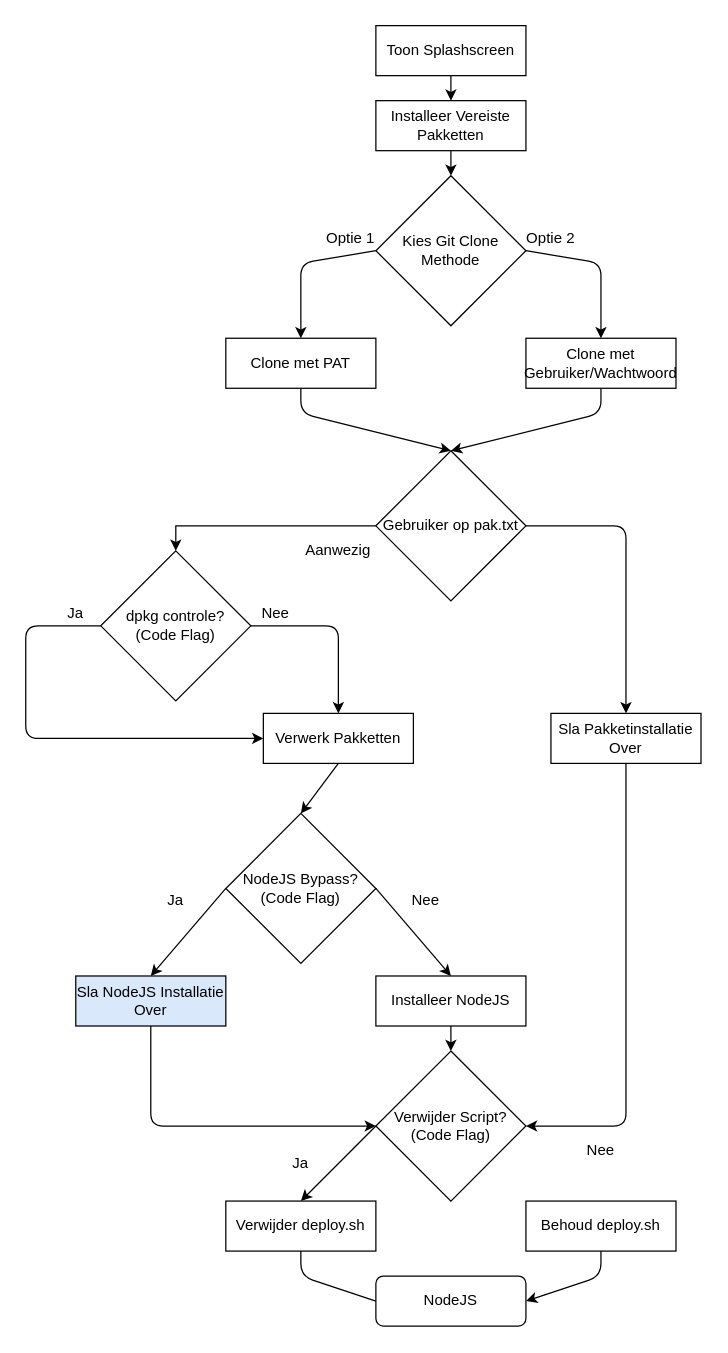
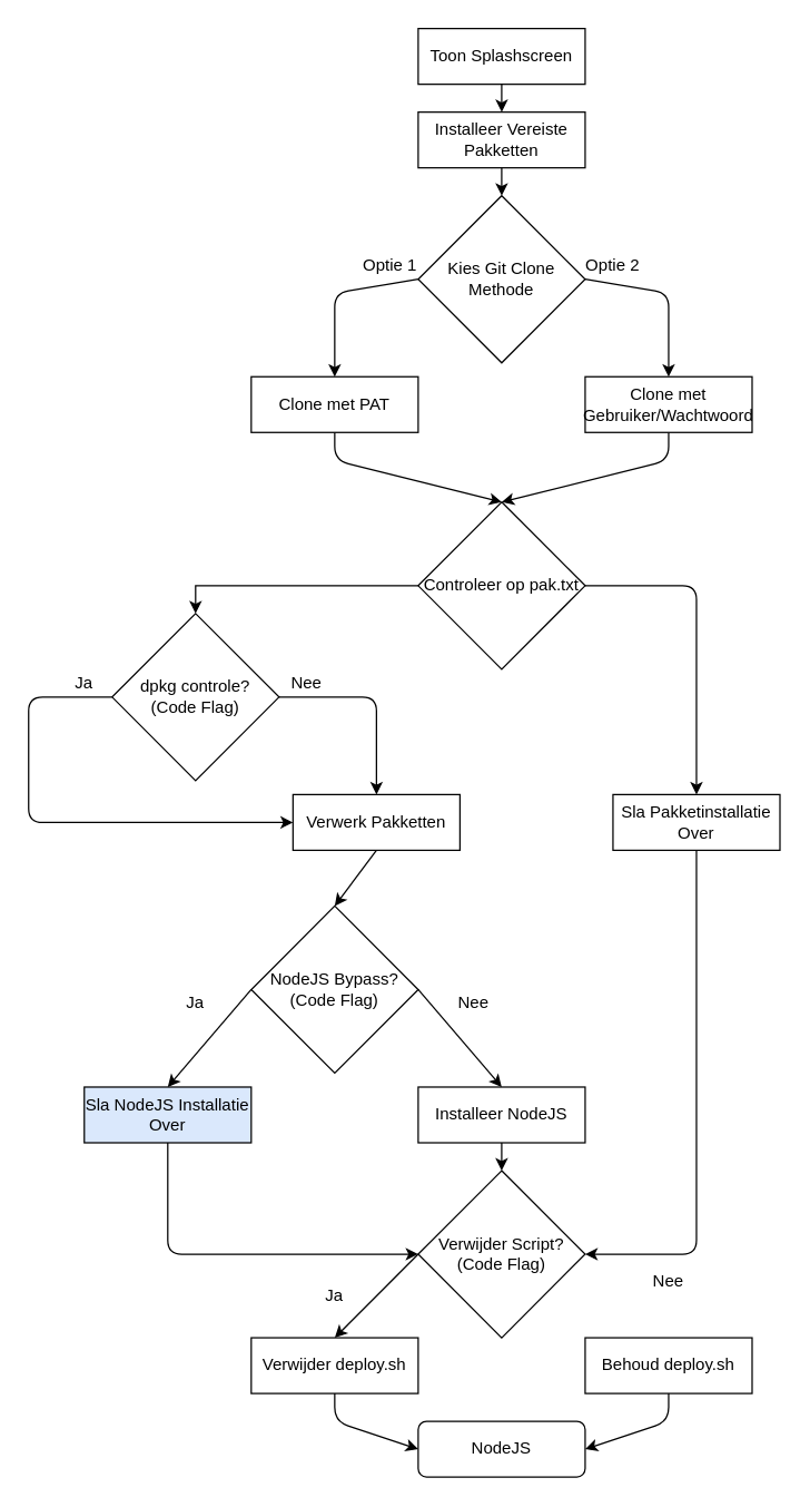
- <mxCell id="10" value="Gebruiker op pak.txt" style="rhombus;whiteSpace=wrap;html=1;" parent="1" vertex="1"><mxGeometry x="300" y="360" width="120" height="120" as="geometry" /></mxCell>
+ <mxCell id="10" value="Controleer op pak.txt" style="rhombus;whiteSpace=wrap;html=1;" parent="1" vertex="1"><mxGeometry x="300" y="360" width="120" height="120" as="geometry" /></mxCell>
- <mxCell id="36" value="Aanwezig" style="text;html=1;strokeColor=none;fillColor=none;align=center;verticalAlign=middle;whiteSpace=wrap;rounded=0;" parent="1" vertex="1"><mxGeometry x="240" y="430" width="60" height="20" as="geometry" /></mxCell>
- <mxCell id="32" value="" style="endArrow=none;html=1;exitX=0.5;exitY=1;exitDx=0;exitDy=0;entryX=0;entryY=0.5;entryDx=0;entryDy=0;" parent="1" source="17" target="19" edge="1"><mxGeometry width="50" height="50" relative="1" as="geometry"><mxPoint x="330" y="250" as="sourcePoint" /><mxPoint x="380" y="200" as="targetPoint" /><Array as="points"><mxPoint x="240" y="1020" /></Array></mxGeometry></mxCell>
+ <mxCell id="32" value="" style="endArrow=classic;html=1;exitX=0.5;exitY=1;exitDx=0;exitDy=0;entryX=0;entryY=0.5;entryDx=0;entryDy=0;" parent="1" source="17" target="19" edge="1"><mxGeometry width="50" height="50" relative="1" as="geometry"><mxPoint x="330" y="250" as="sourcePoint" /><mxPoint x="380" y="200" as="targetPoint" /><Array as="points"><mxPoint x="240" y="1020" /></Array></mxGeometry></mxCell>
